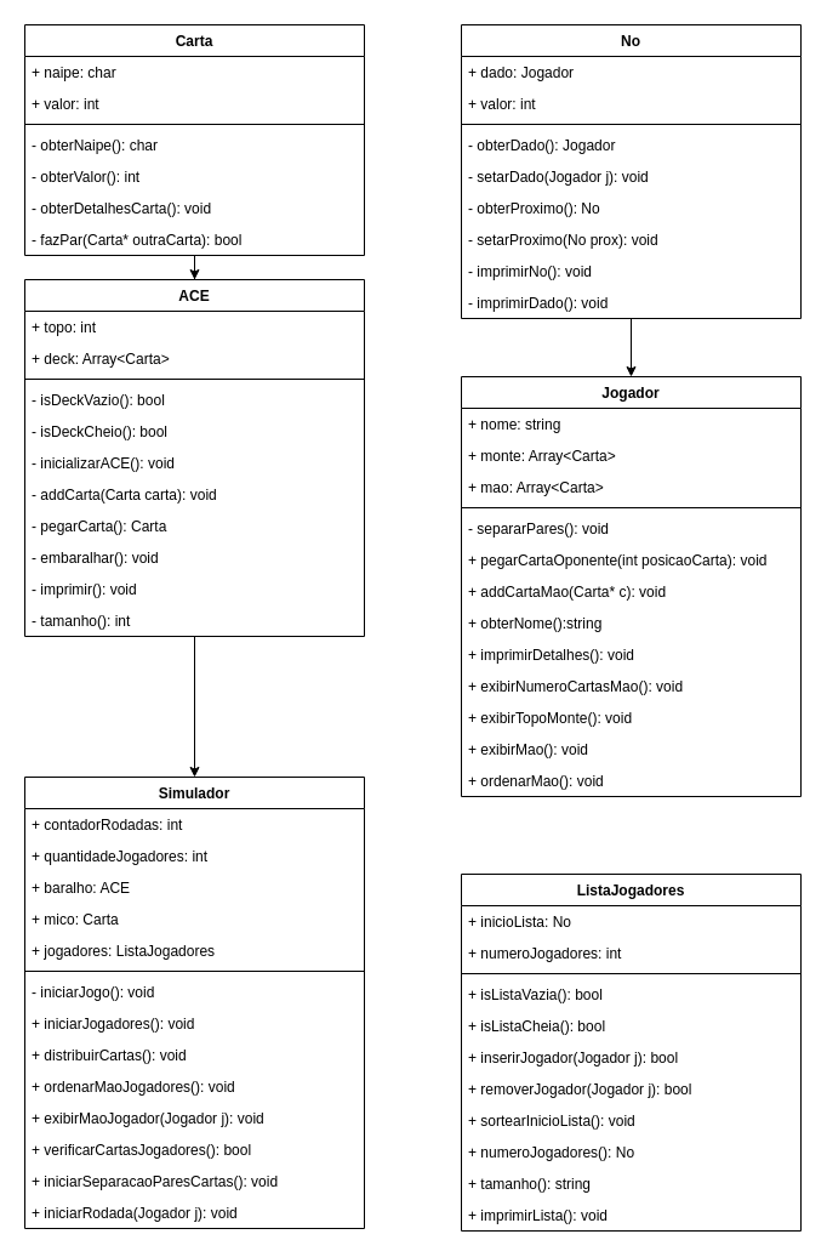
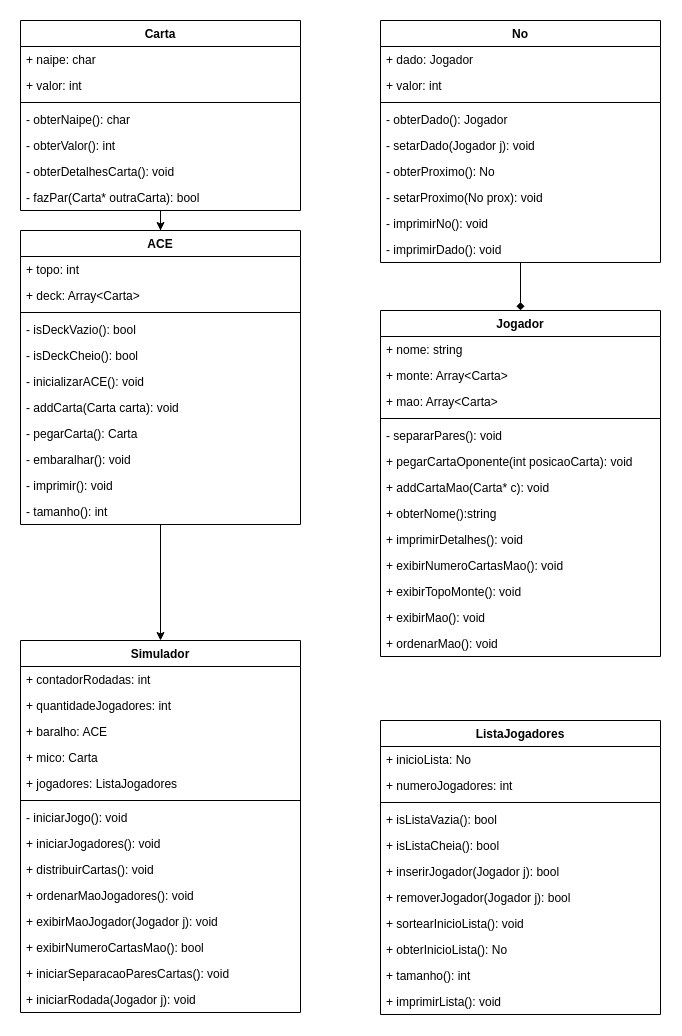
- <mxCell id="65" style="edgeStyle=orthogonalEdgeStyle;rounded=0;orthogonalLoop=1;jettySize=auto;html=1;entryX=0.5;entryY=0;entryDx=0;entryDy=0;" edge="1" parent="1" source="66" target="24"><mxGeometry relative="1" as="geometry" /></mxCell>
+ <mxCell id="65" style="edgeStyle=orthogonalEdgeStyle;rounded=0;orthogonalLoop=1;jettySize=auto;html=1;entryX=0.5;entryY=0;entryDx=0;entryDy=0;endArrow=diamond;" edge="1" parent="1" source="66" target="24"><mxGeometry relative="1" as="geometry" /></mxCell>
- <mxCell id="50" value="+ verificarCartasJogadores(): bool" style="text;strokeColor=none;fillColor=none;align=left;verticalAlign=top;spacingLeft=4;spacingRight=4;overflow=hidden;rotatable=0;points=[[0,0.5],[1,0.5]];portConstraint=eastwest;" parent="38" vertex="1"><mxGeometry y="294" width="280" height="26" as="geometry" /></mxCell>
+ <mxCell id="50" value="+ exibirNumeroCartasMao(): bool" style="text;strokeColor=none;fillColor=none;align=left;verticalAlign=top;spacingLeft=4;spacingRight=4;overflow=hidden;rotatable=0;points=[[0,0.5],[1,0.5]];portConstraint=eastwest;" parent="38" vertex="1"><mxGeometry y="294" width="280" height="26" as="geometry" /></mxCell>
- <mxCell id="62" value="+ numeroJogadores(): No" style="text;strokeColor=none;fillColor=none;align=left;verticalAlign=top;spacingLeft=4;spacingRight=4;overflow=hidden;rotatable=0;points=[[0,0.5],[1,0.5]];portConstraint=eastwest;" vertex="1" parent="53"><mxGeometry y="216" width="280" height="26" as="geometry" /></mxCell>
+ <mxCell id="62" value="+ obterInicioLista(): No" style="text;strokeColor=none;fillColor=none;align=left;verticalAlign=top;spacingLeft=4;spacingRight=4;overflow=hidden;rotatable=0;points=[[0,0.5],[1,0.5]];portConstraint=eastwest;" vertex="1" parent="53"><mxGeometry y="216" width="280" height="26" as="geometry" /></mxCell>
- <mxCell id="63" value="+ tamanho(): string" style="text;strokeColor=none;fillColor=none;align=left;verticalAlign=top;spacingLeft=4;spacingRight=4;overflow=hidden;rotatable=0;points=[[0,0.5],[1,0.5]];portConstraint=eastwest;" vertex="1" parent="53"><mxGeometry y="242" width="280" height="26" as="geometry" /></mxCell>
+ <mxCell id="63" value="+ tamanho(): int" style="text;strokeColor=none;fillColor=none;align=left;verticalAlign=top;spacingLeft=4;spacingRight=4;overflow=hidden;rotatable=0;points=[[0,0.5],[1,0.5]];portConstraint=eastwest;" vertex="1" parent="53"><mxGeometry y="242" width="280" height="26" as="geometry" /></mxCell>
